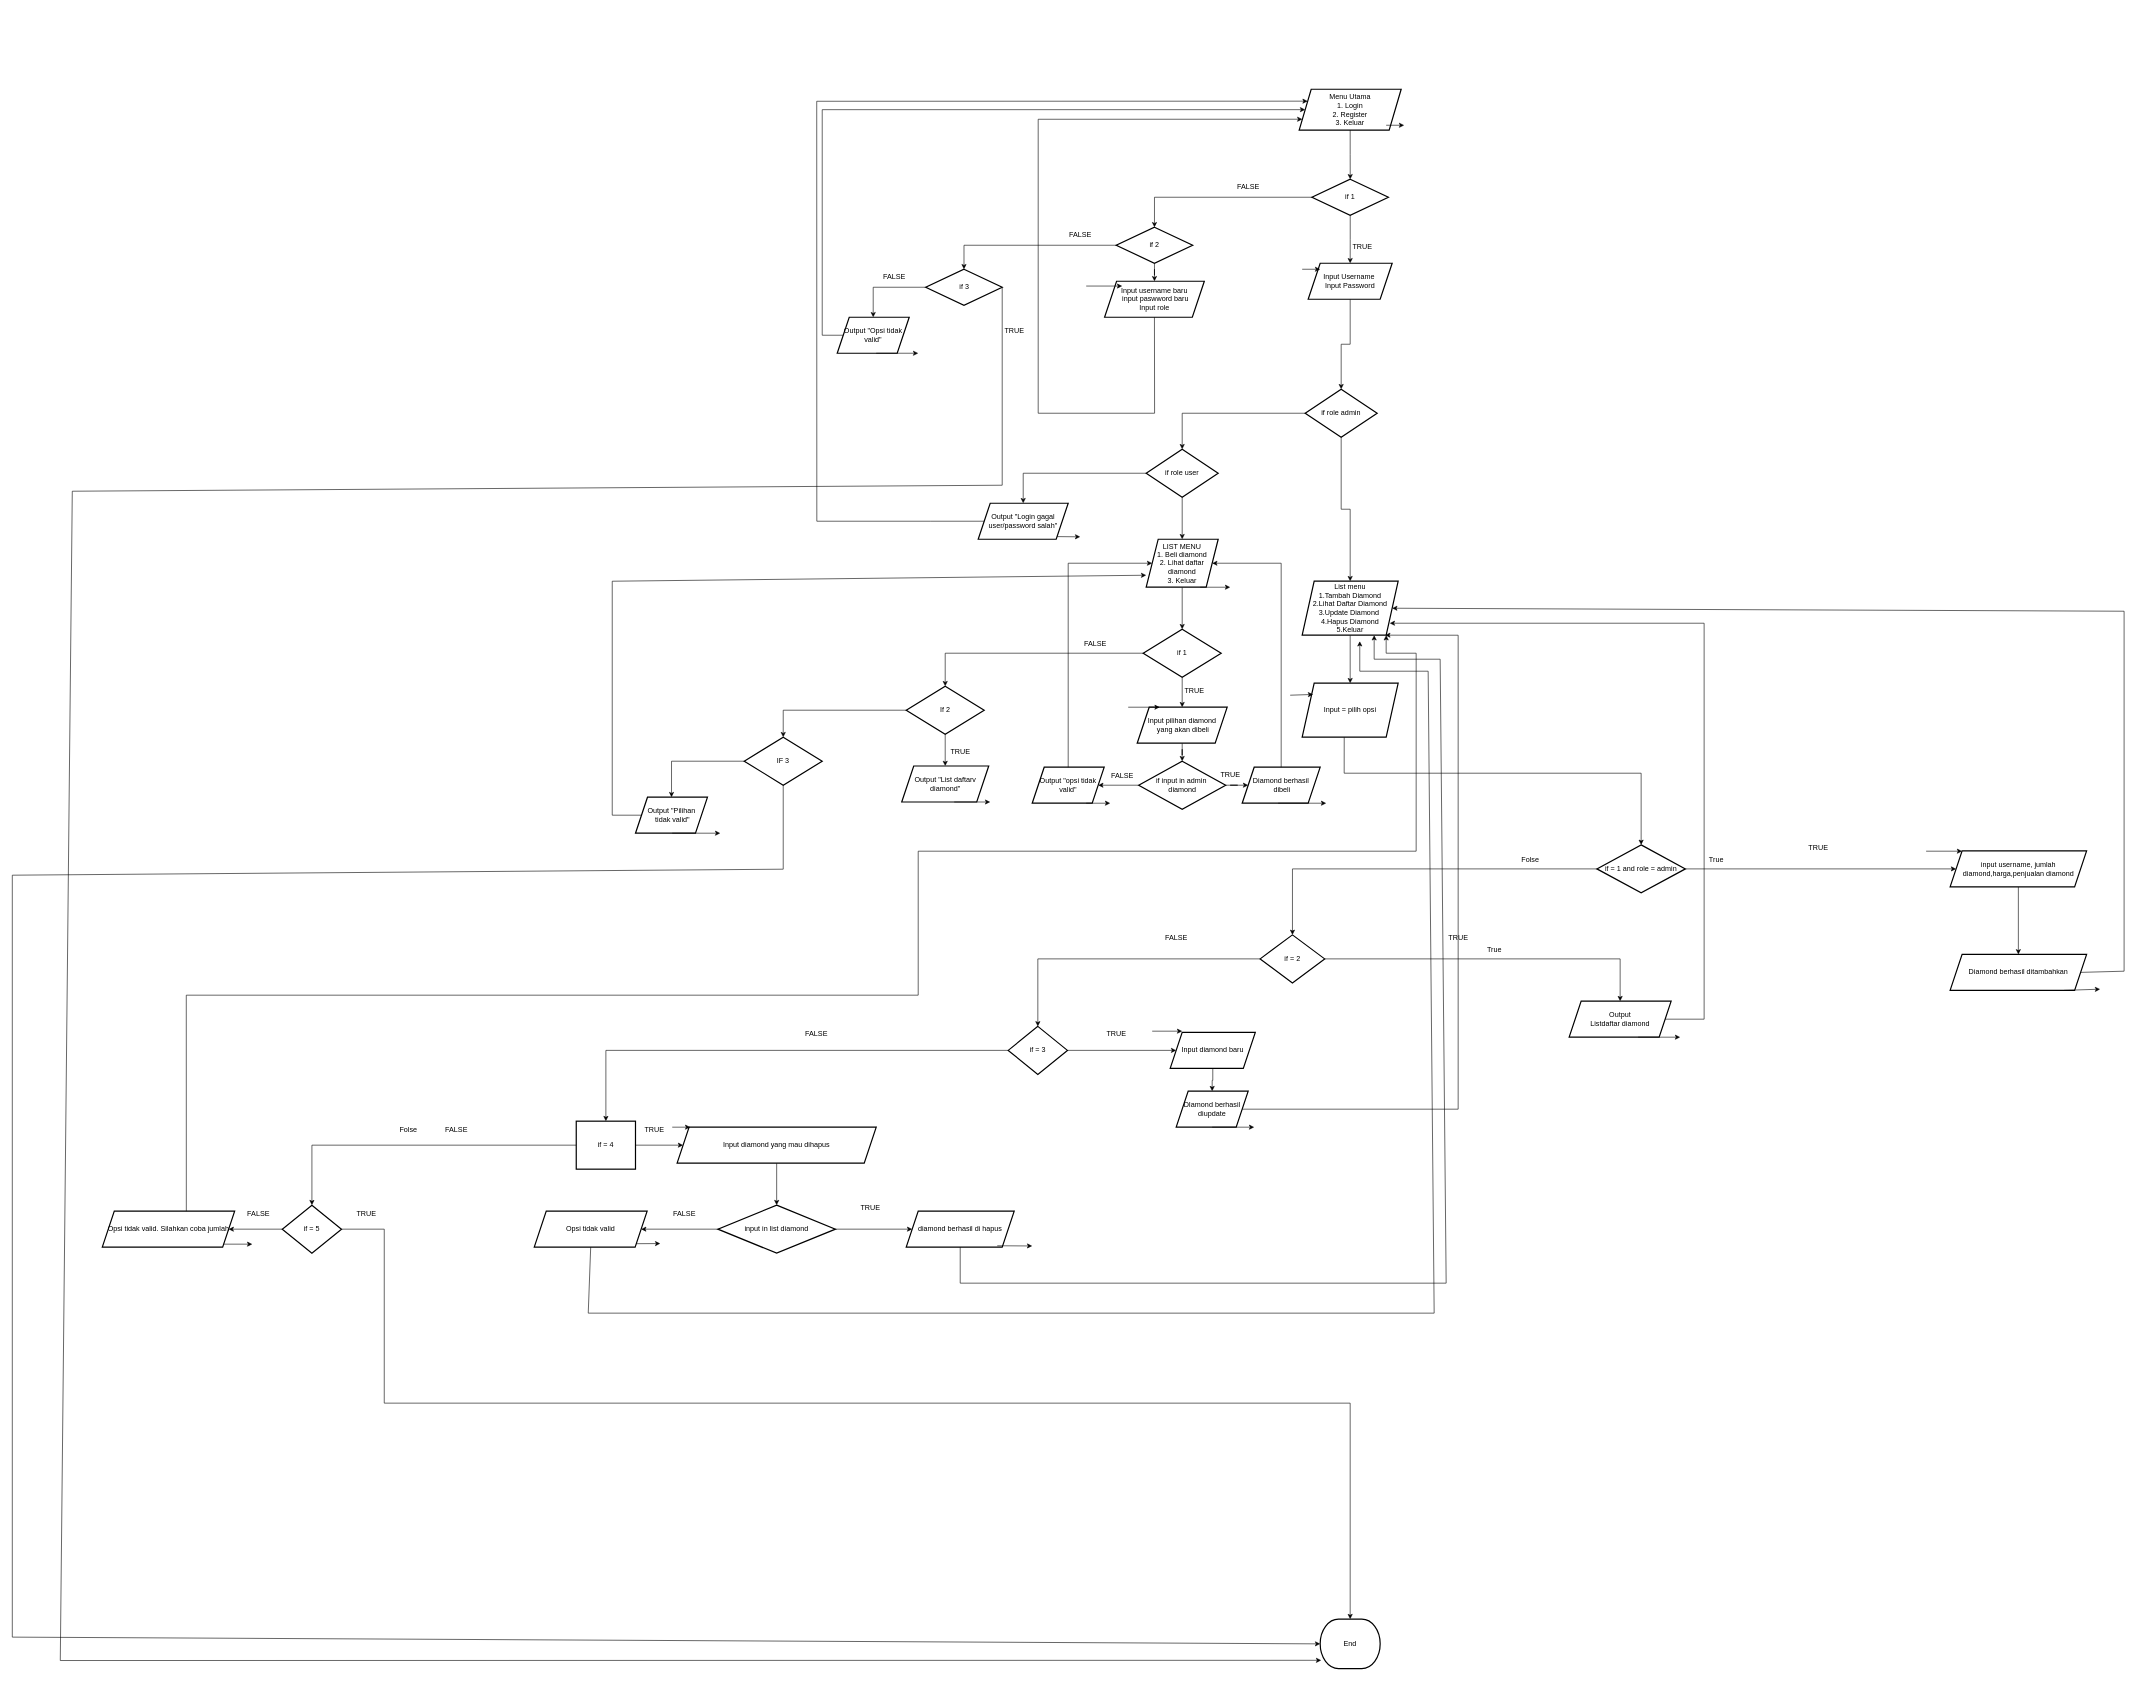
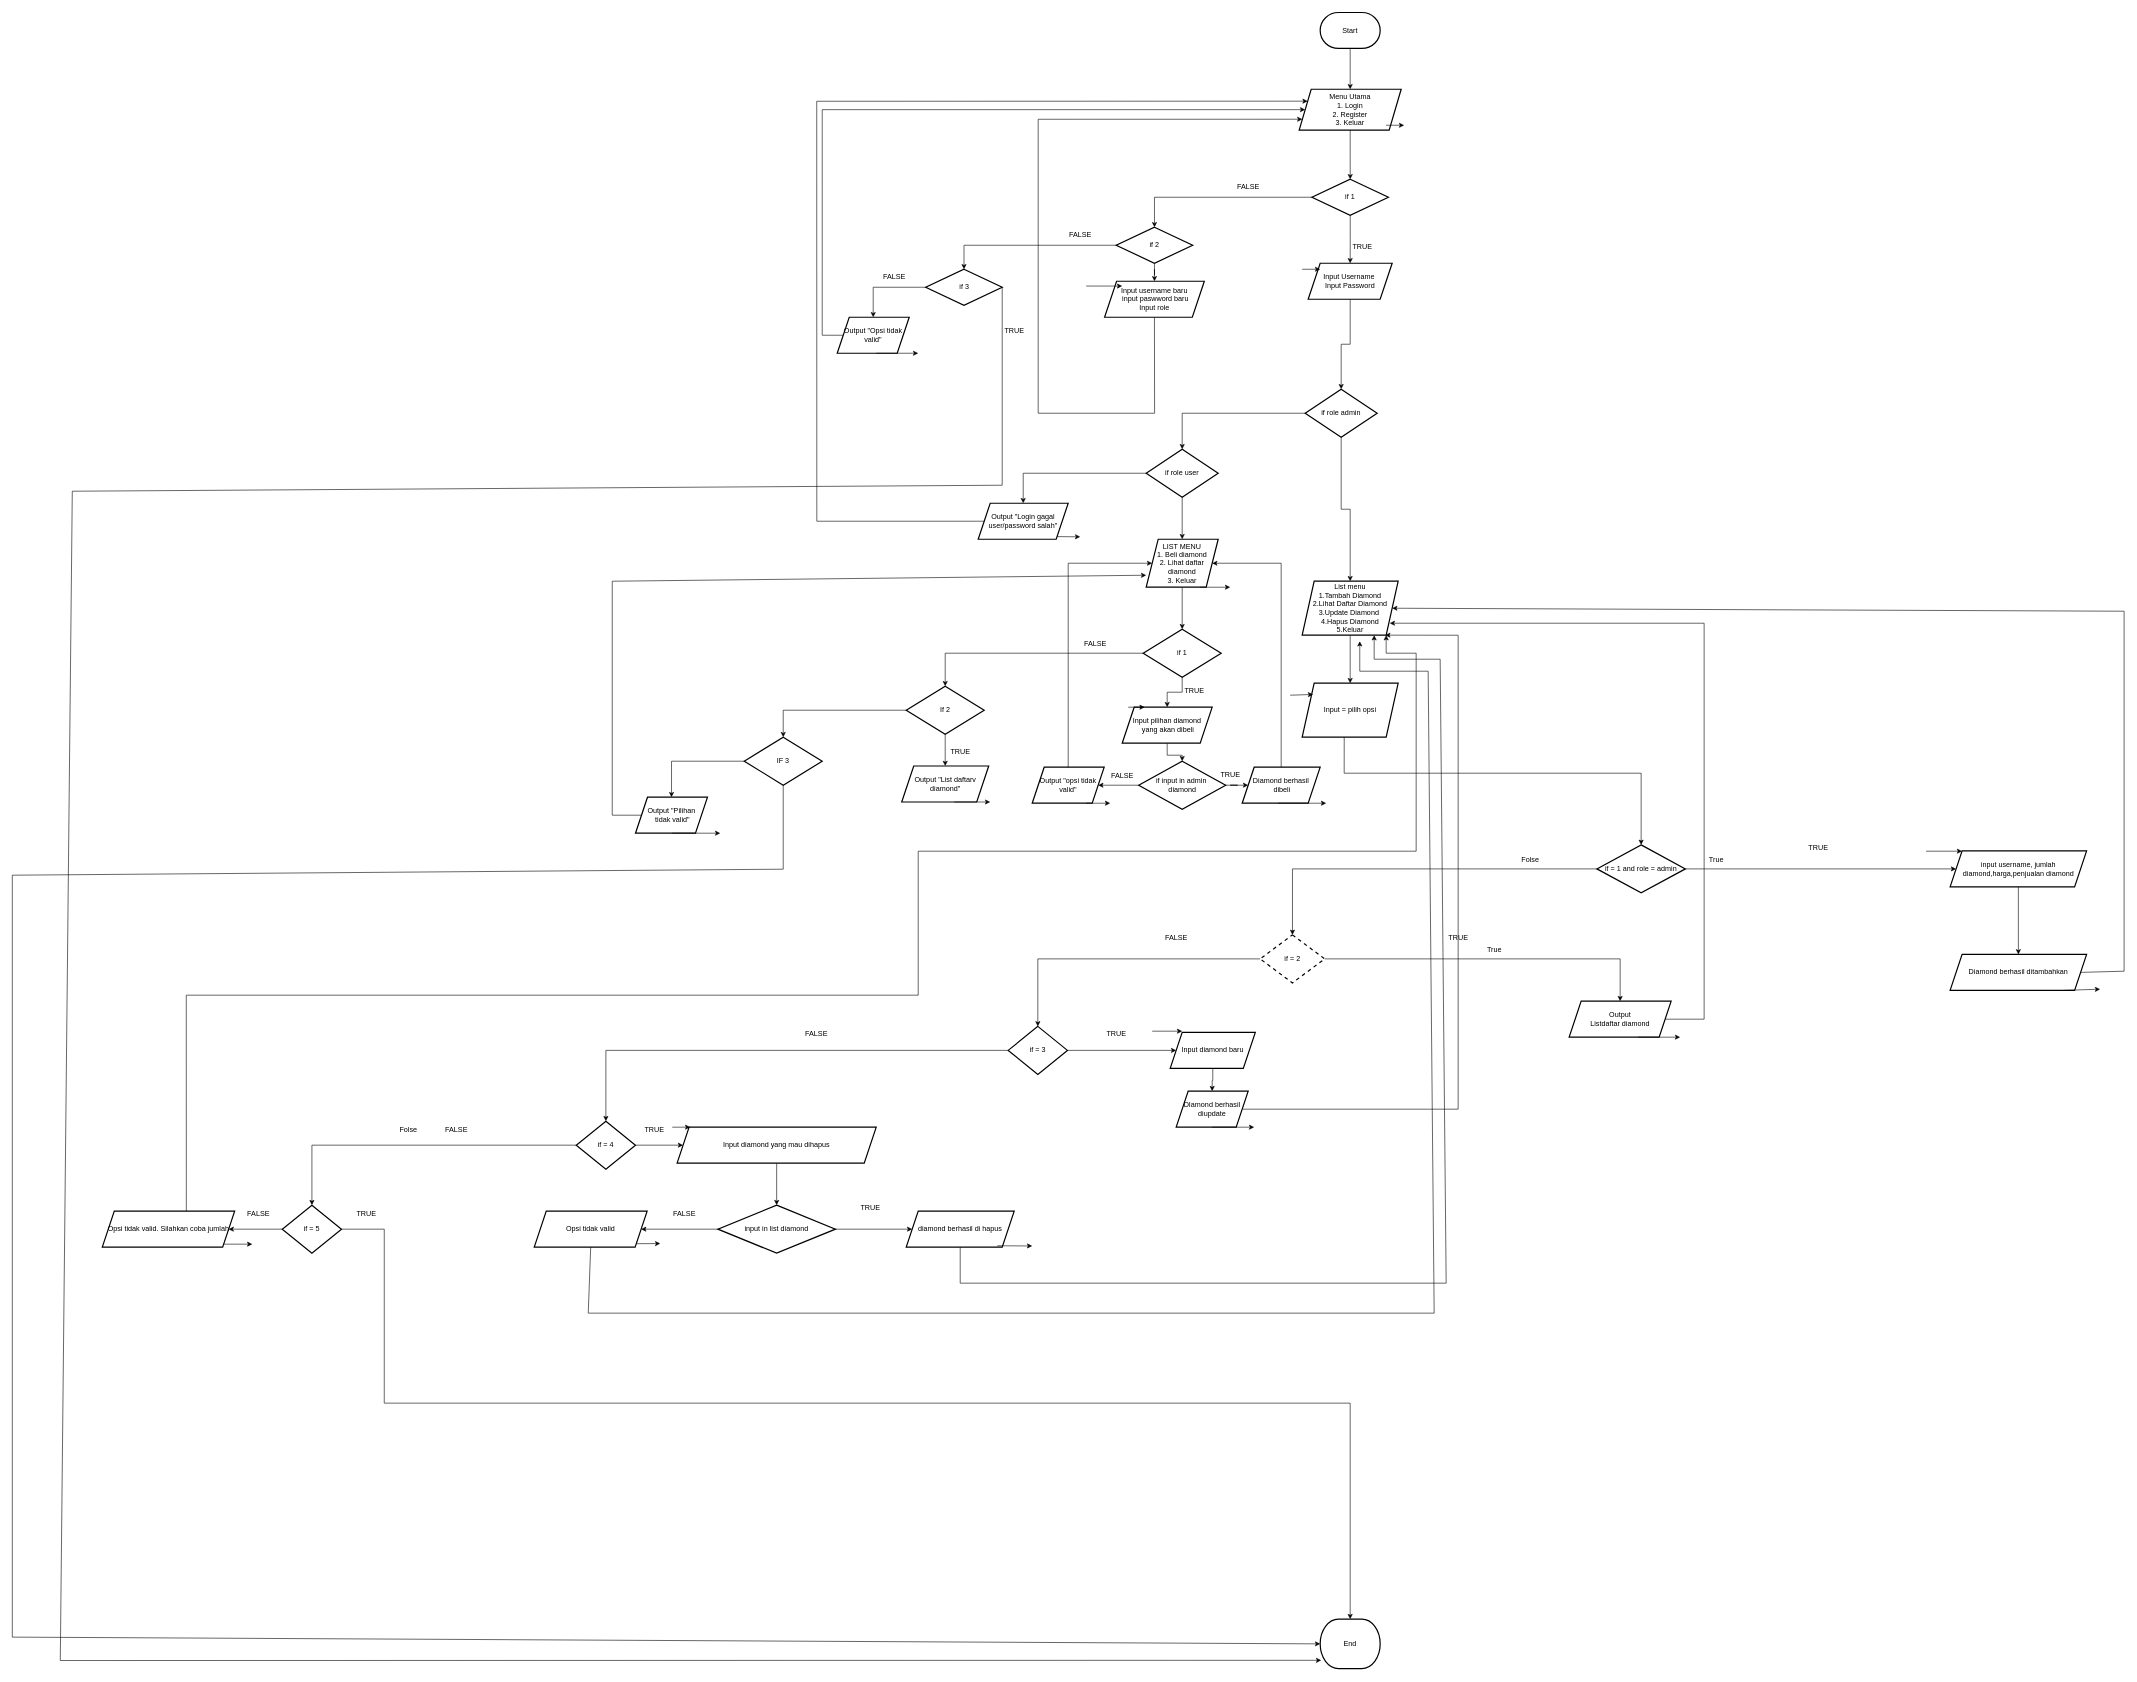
+ <mxCell id="3" value="Start" style="strokeWidth=2;html=1;shape=mxgraph.flowchart.terminator;whiteSpace=wrap;labelBackgroundColor=none;" parent="1" vertex="1"><mxGeometry x="2200" y="20" width="100" height="60" as="geometry" /></mxCell>
+ <mxCell id="2" value="" style="edgeStyle=orthogonalEdgeStyle;rounded=0;orthogonalLoop=1;jettySize=auto;html=1;labelBackgroundColor=none;fontColor=default;" parent="1" source="3" target="53" edge="1"><mxGeometry relative="1" as="geometry" /></mxCell>
- <mxCell id="96" value="Input pilihan&amp;nbsp;&lt;span style=&quot;background-color: initial;&quot;&gt;diamond&lt;/span&gt;&lt;div&gt;&lt;span style=&quot;background-color: initial;&quot;&gt;&amp;nbsp;yang akan dibeli&lt;/span&gt;&lt;/div&gt;" style="shape=parallelogram;perimeter=parallelogramPerimeter;whiteSpace=wrap;html=1;fixedSize=1;strokeWidth=2;labelBackgroundColor=none;" vertex="1" parent="1"><mxGeometry x="1895" y="1178" width="150" height="60" as="geometry" /></mxCell>
+ <mxCell id="96" value="Input pilihan&amp;nbsp;&lt;span style=&quot;background-color: initial;&quot;&gt;diamond&lt;/span&gt;&lt;div&gt;&lt;span style=&quot;background-color: initial;&quot;&gt;&amp;nbsp;yang akan dibeli&lt;/span&gt;&lt;/div&gt;" style="shape=parallelogram;perimeter=parallelogramPerimeter;whiteSpace=wrap;html=1;fixedSize=1;strokeWidth=2;labelBackgroundColor=none;" vertex="1" parent="1"><mxGeometry x="1870" y="1178" width="150" height="60" as="geometry" /></mxCell>
- <mxCell id="16" value="if = 2" style="rhombus;whiteSpace=wrap;html=1;strokeWidth=2;labelBackgroundColor=none;" parent="1" vertex="1"><mxGeometry x="2100" y="1557.5" width="107.5" height="80" as="geometry" /></mxCell>
+ <mxCell id="16" value="if = 2" style="rhombus;whiteSpace=wrap;html=1;strokeWidth=2;labelBackgroundColor=none;dashed=1;" parent="1" vertex="1"><mxGeometry x="2100" y="1557.5" width="107.5" height="80" as="geometry" /></mxCell>
- <mxCell id="28" value="if = 4" style="whiteSpace=wrap;html=1;strokeWidth=2;labelBackgroundColor=none;rounded=0;" parent="1" vertex="1"><mxGeometry x="960" y="1868" width="98.75" height="80" as="geometry" /></mxCell>
+ <mxCell id="28" value="if = 4" style="rhombus;whiteSpace=wrap;html=1;strokeWidth=2;labelBackgroundColor=none;" parent="1" vertex="1"><mxGeometry x="960" y="1868" width="98.75" height="80" as="geometry" /></mxCell>
